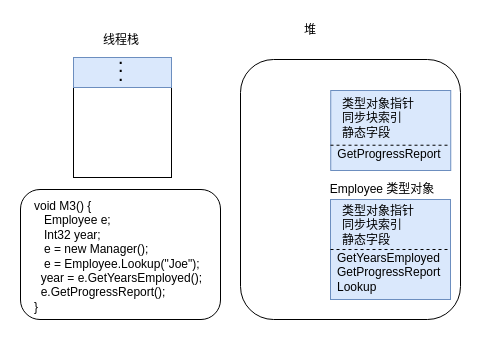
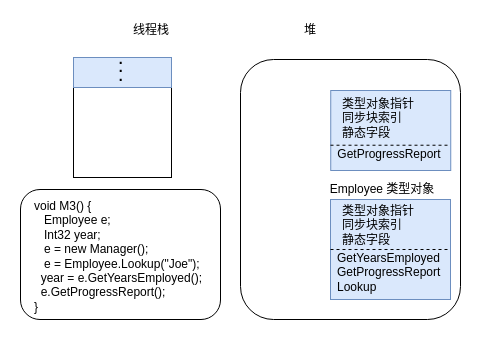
- <mxCell id="11" value="线程栈" style="text;html=1;strokeColor=none;fillColor=none;align=center;verticalAlign=middle;whiteSpace=wrap;rounded=0;" vertex="1" parent="1"><mxGeometry x="101" y="30" width="40" height="20" as="geometry" /></mxCell>
+ <mxCell id="11" value="线程栈" style="text;html=1;strokeColor=none;fillColor=none;align=center;verticalAlign=middle;whiteSpace=wrap;rounded=0;" vertex="1" parent="1"><mxGeometry x="131" y="20" width="40" height="20" as="geometry" /></mxCell>
